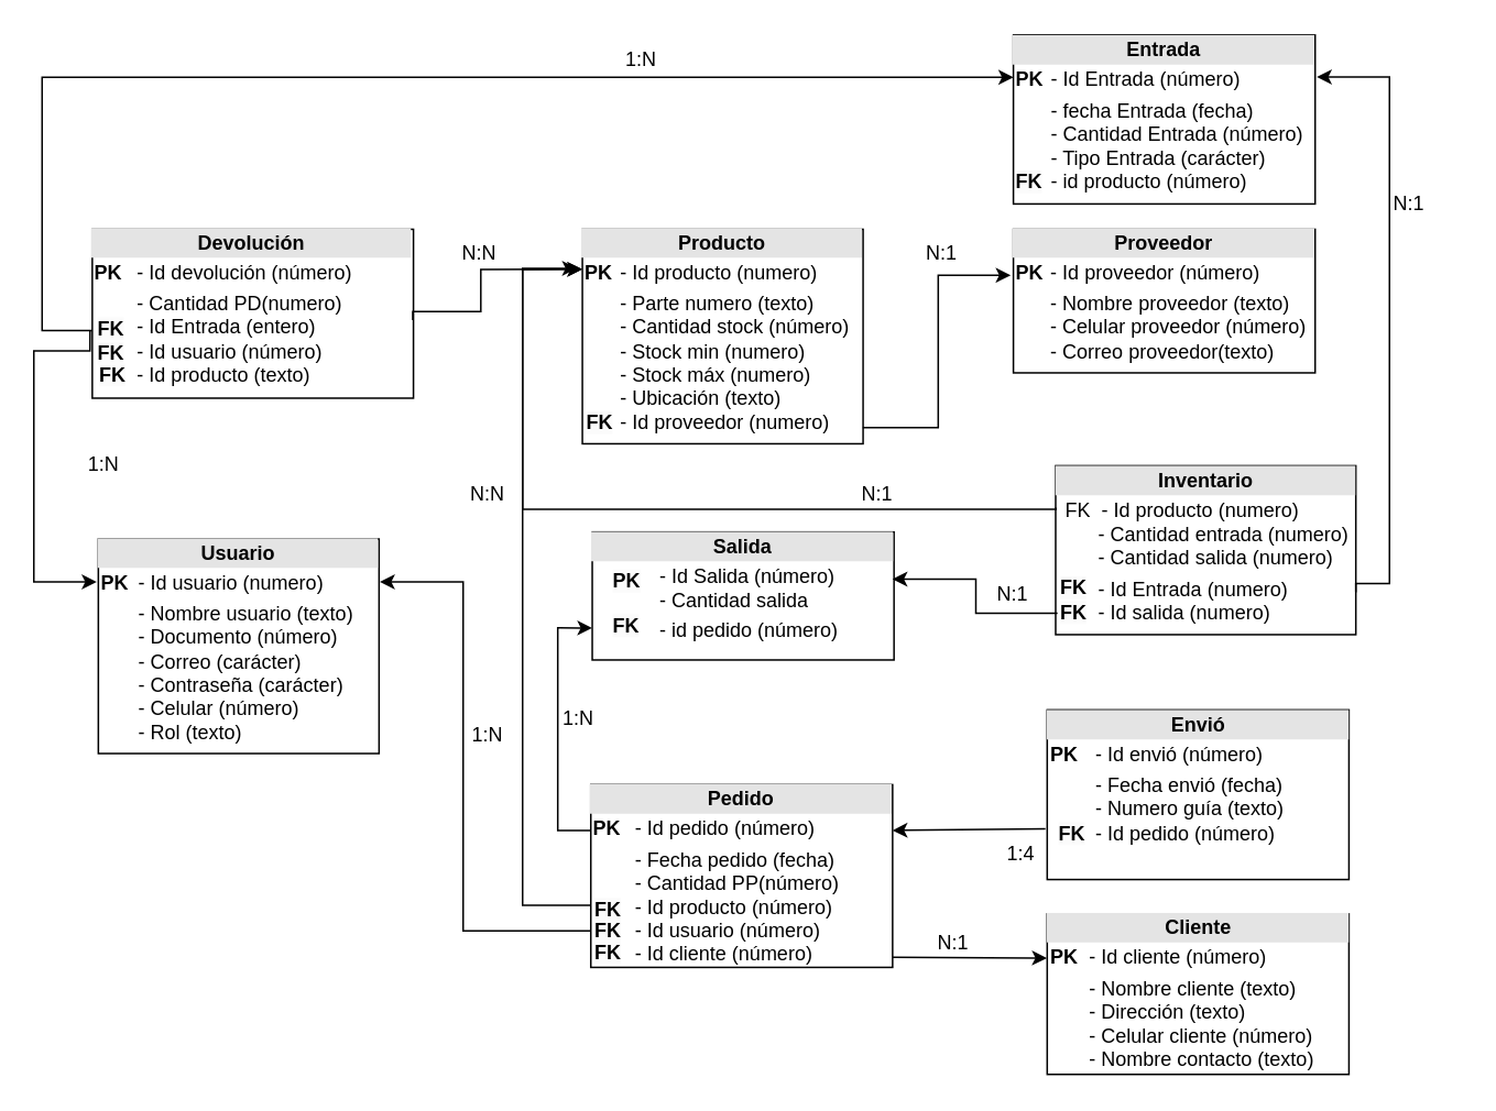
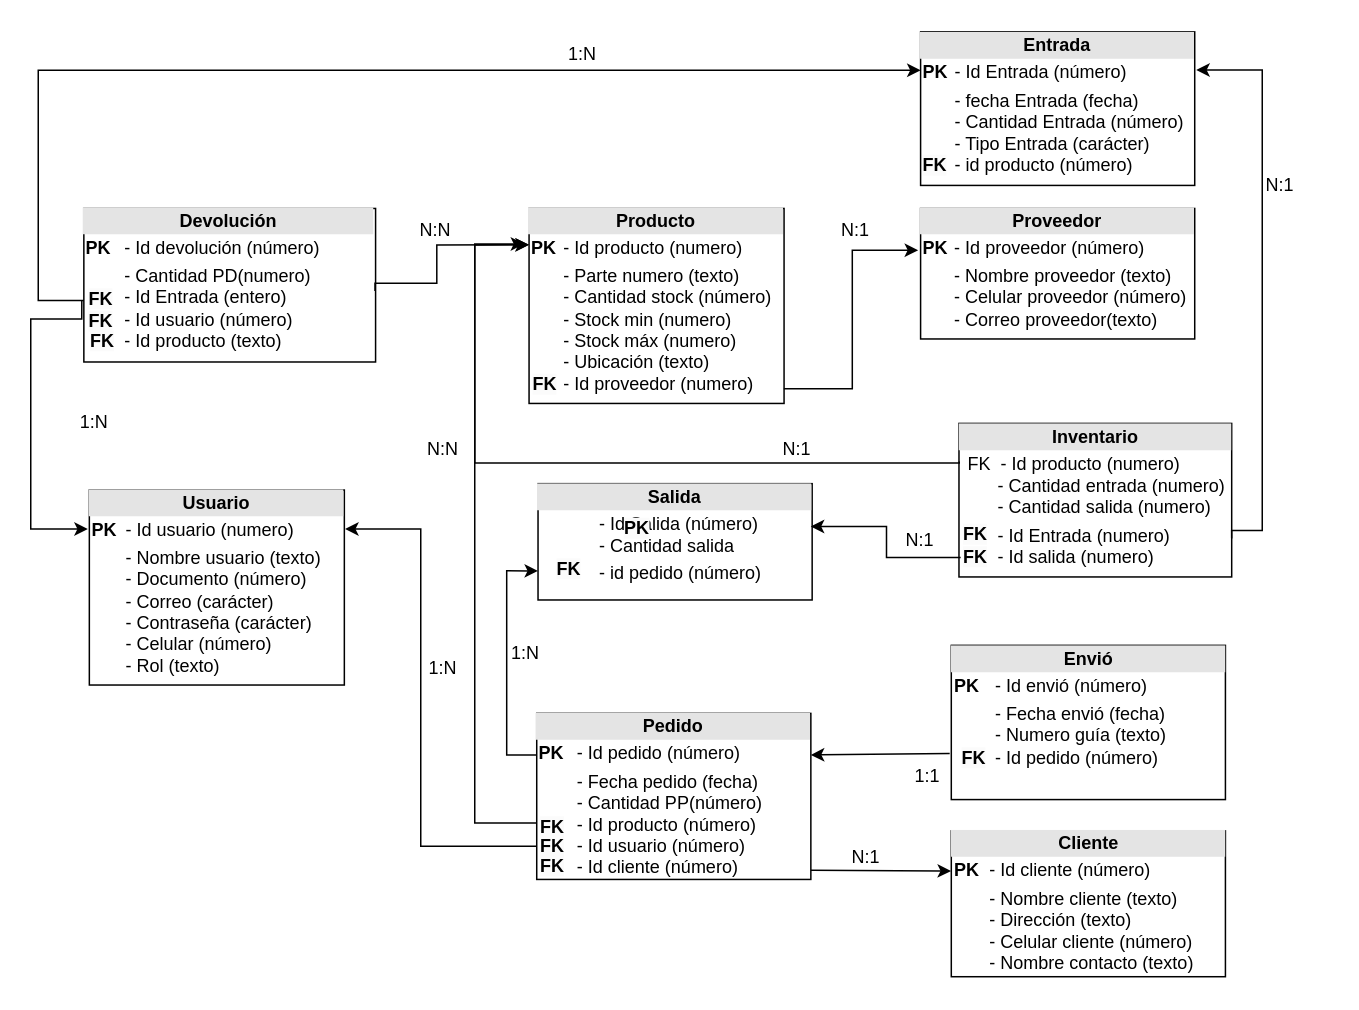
- <mxCell id="39" value="&lt;b style=&quot;border-color: var(--border-color); color: rgb(0, 0, 0); font-family: Helvetica; font-size: 12px; font-style: normal; font-variant-ligatures: normal; font-variant-caps: normal; letter-spacing: normal; orphans: 2; text-align: left; text-indent: 0px; text-transform: none; widows: 2; word-spacing: 0px; -webkit-text-stroke-width: 0px; background-color: rgb(251, 251, 251); text-decoration-thickness: initial; text-decoration-style: initial; text-decoration-color: initial;&quot;&gt;PK&lt;/b&gt;" style="text;whiteSpace=wrap;html=1;" parent="1" vertex="1"><mxGeometry x="369.018" y="337.908" width="36.614" height="27.165" as="geometry" /></mxCell>
+ <mxCell id="39" value="&lt;b style=&quot;border-color: var(--border-color); color: rgb(0, 0, 0); font-family: Helvetica; font-size: 12px; font-style: normal; font-variant-ligatures: normal; font-variant-caps: normal; letter-spacing: normal; orphans: 2; text-align: left; text-indent: 0px; text-transform: none; widows: 2; word-spacing: 0px; -webkit-text-stroke-width: 0px; background-color: rgb(251, 251, 251); text-decoration-thickness: initial; text-decoration-style: initial; text-decoration-color: initial;&quot;&gt;PK&lt;/b&gt;" style="text;whiteSpace=wrap;html=1;" parent="1" vertex="1"><mxGeometry x="414.018" y="337.908" width="36.614" height="27.165" as="geometry" /></mxCell>
- <mxCell id="25" value="1:4" style="text;html=1;align=center;verticalAlign=middle;whiteSpace=wrap;rounded=0;" parent="1" vertex="1"><mxGeometry x="587.636" y="501.686" width="60" height="30" as="geometry" /></mxCell>
+ <mxCell id="25" value="1:1" style="text;html=1;align=center;verticalAlign=middle;whiteSpace=wrap;rounded=0;" parent="1" vertex="1"><mxGeometry x="587.636" y="501.686" width="60" height="30" as="geometry" /></mxCell>
